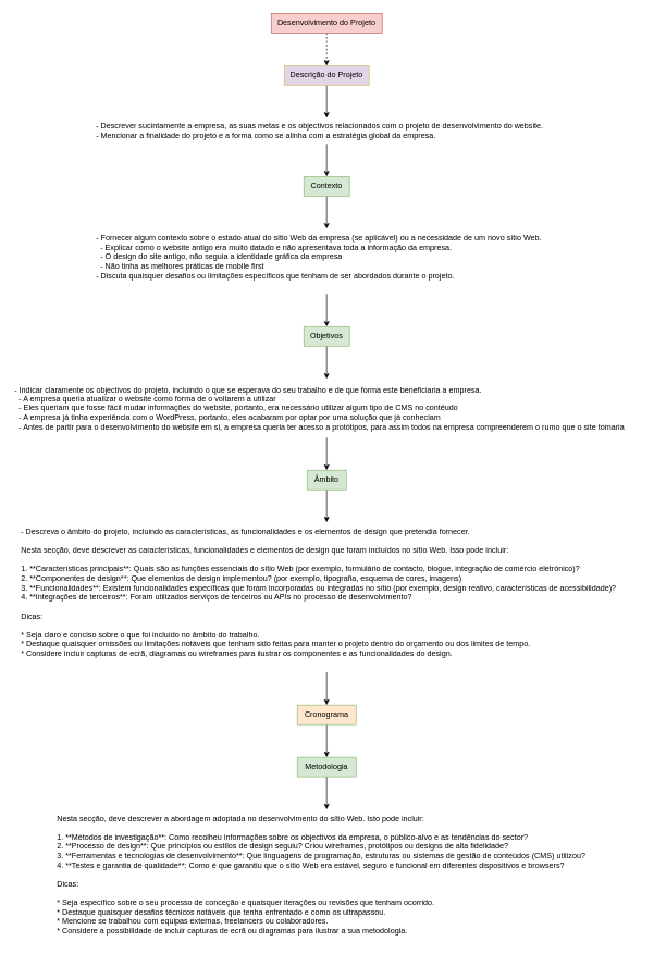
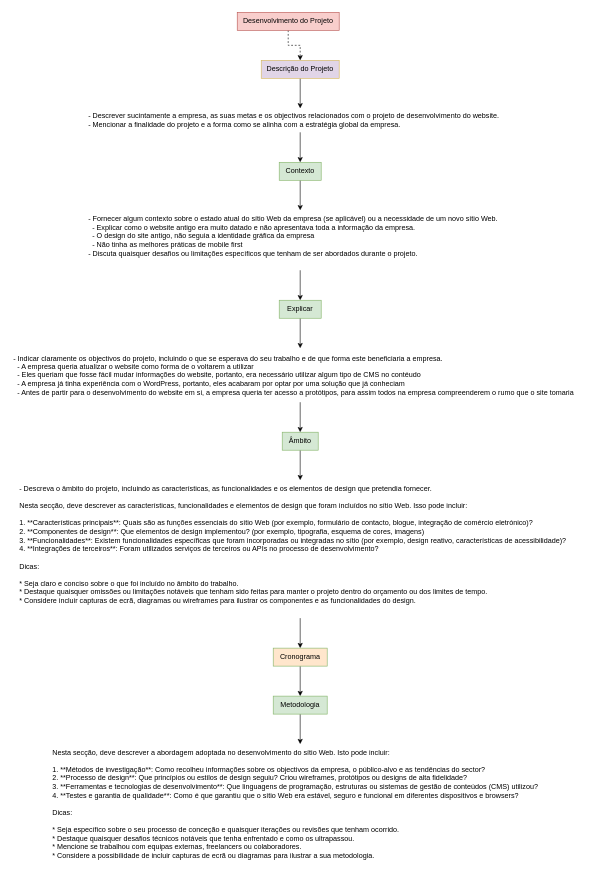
- <mxCell id="3" value="Desenvolvimento do Projeto" style="rounded=0;whiteSpace=wrap;html=1;fillColor=#f8cecc;strokeColor=#b85450;" vertex="1" parent="1"><mxGeometry x="415" y="20" width="170" height="30" as="geometry" /></mxCell>
+ <mxCell id="3" value="Desenvolvimento do Projeto" style="rounded=0;whiteSpace=wrap;html=1;fillColor=#f8cecc;strokeColor=#b85450;" vertex="1" parent="1"><mxGeometry x="395" y="20" width="170" height="30" as="geometry" /></mxCell>
- <mxCell id="13" value="Objetivos" style="rounded=0;whiteSpace=wrap;html=1;fillColor=#d5e8d4;strokeColor=#82b366;" vertex="1" parent="1"><mxGeometry x="465" y="500" width="70" height="30" as="geometry" /></mxCell>
+ <mxCell id="13" value="Explicar" style="rounded=0;whiteSpace=wrap;html=1;fillColor=#d5e8d4;strokeColor=#82b366;" vertex="1" parent="1"><mxGeometry x="465" y="500" width="70" height="30" as="geometry" /></mxCell>
